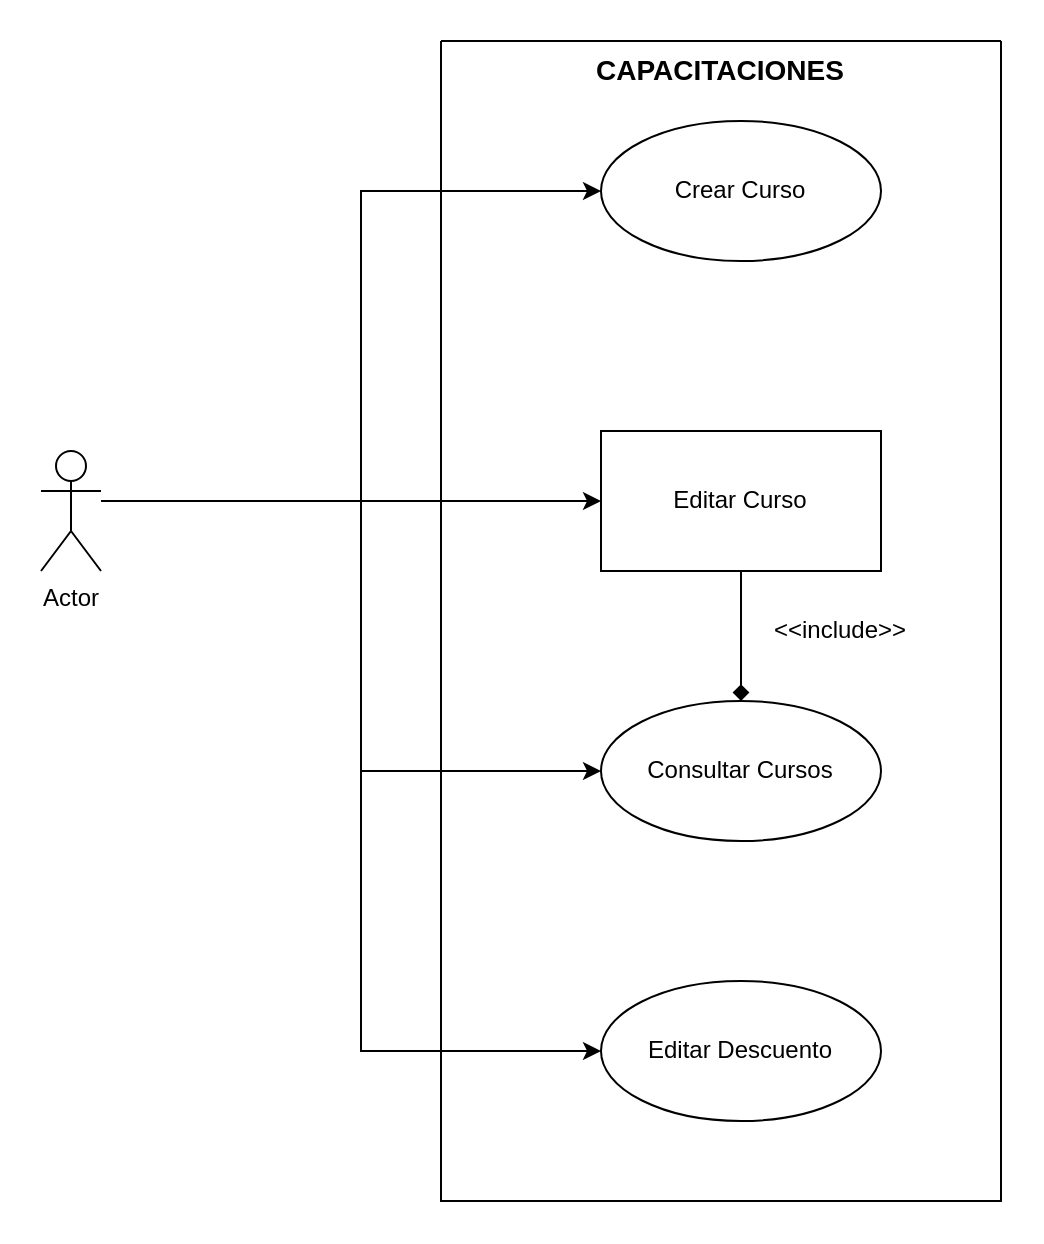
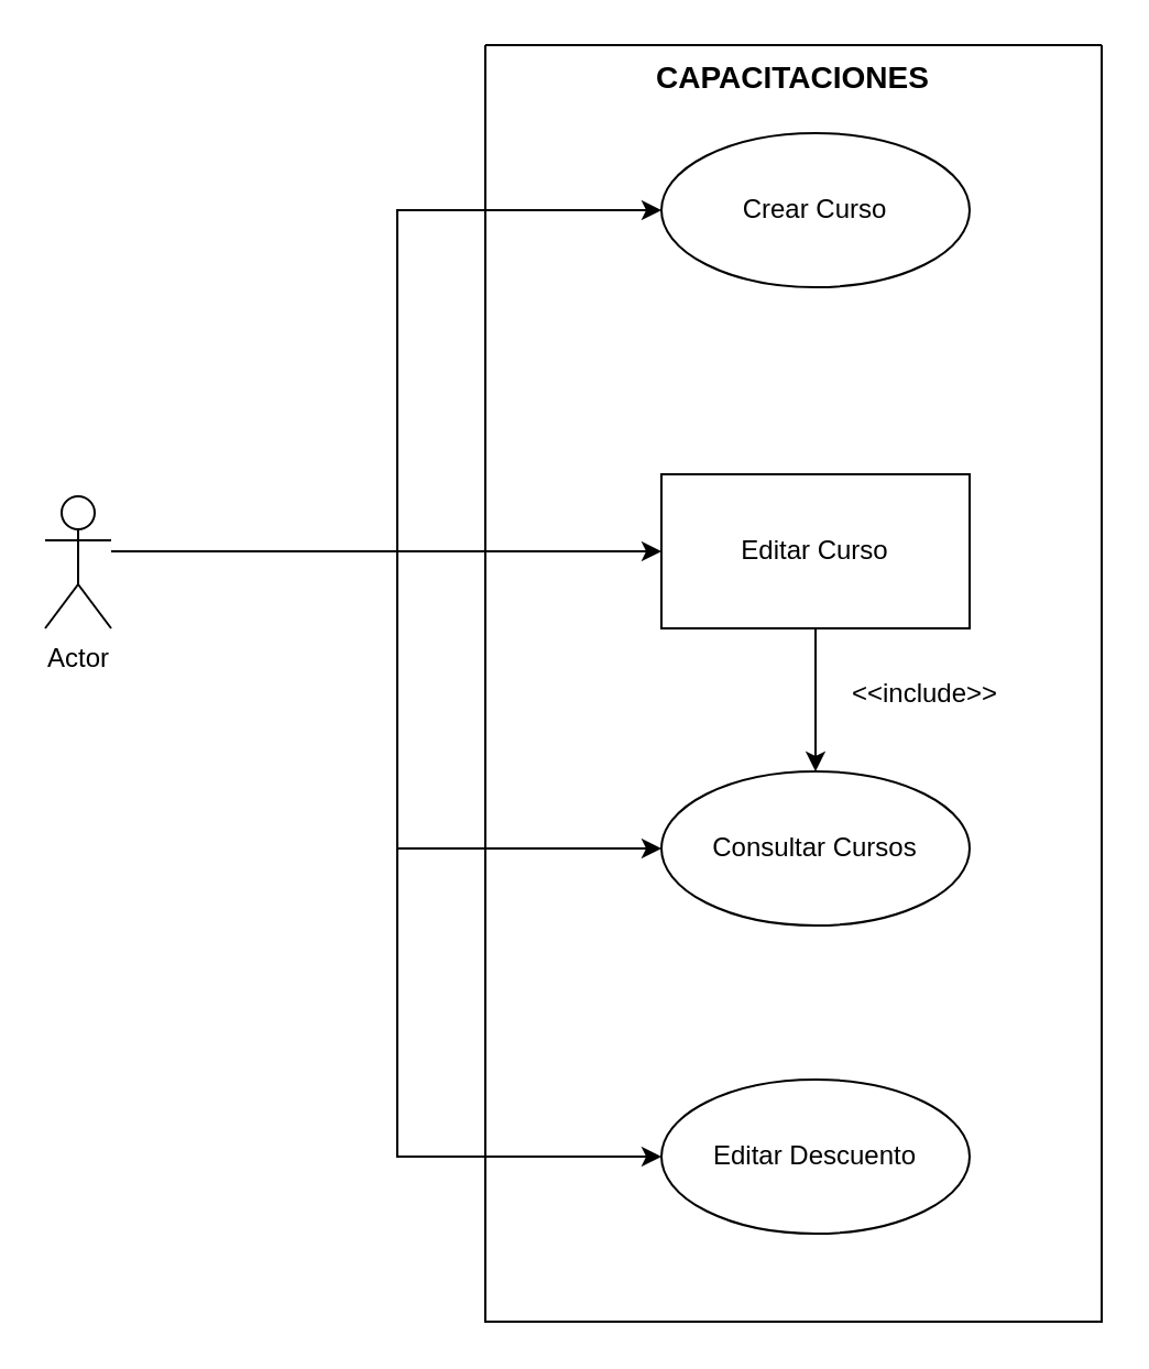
- <mxCell id="15" style="edgeStyle=orthogonalEdgeStyle;rounded=0;orthogonalLoop=1;jettySize=auto;html=1;entryX=0.5;entryY=0;entryDx=0;entryDy=0;endArrow=diamond;" parent="8" source="10" target="11" edge="1"><mxGeometry relative="1" as="geometry" /></mxCell>
+ <mxCell id="15" style="edgeStyle=orthogonalEdgeStyle;rounded=0;orthogonalLoop=1;jettySize=auto;html=1;entryX=0.5;entryY=0;entryDx=0;entryDy=0;" parent="8" source="10" target="11" edge="1"><mxGeometry relative="1" as="geometry" /></mxCell>
